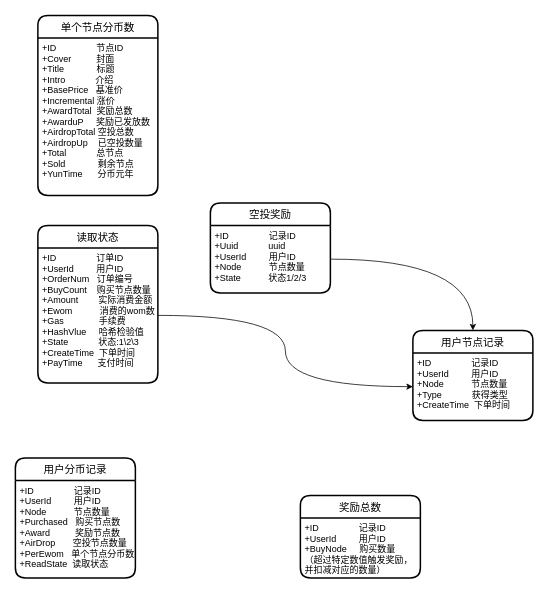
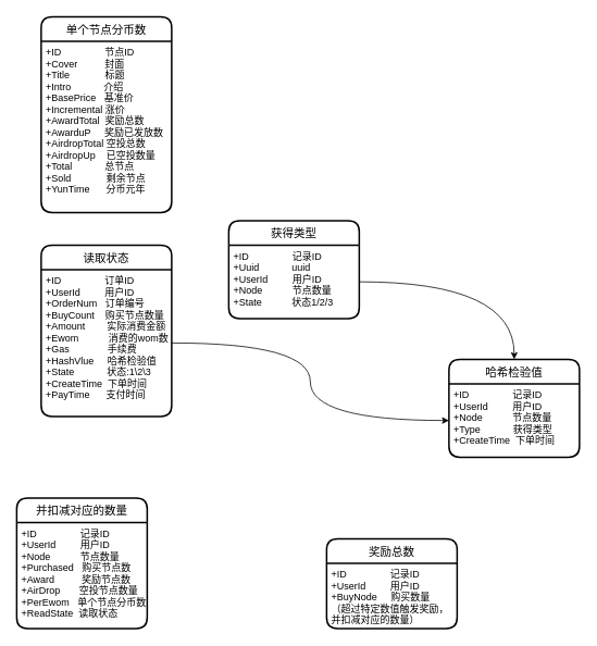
- <mxCell id="10" value="空投奖励" style="swimlane;childLayout=stackLayout;horizontal=1;startSize=30;horizontalStack=0;rounded=1;fontSize=14;fontStyle=0;strokeWidth=2;resizeParent=0;resizeLast=1;shadow=0;dashed=0;align=center;" vertex="1" parent="1"><mxGeometry x="280" y="270" width="160" height="120" as="geometry" /></mxCell>
+ <mxCell id="10" value="获得类型" style="swimlane;childLayout=stackLayout;horizontal=1;startSize=30;horizontalStack=0;rounded=1;fontSize=14;fontStyle=0;strokeWidth=2;resizeParent=0;resizeLast=1;shadow=0;dashed=0;align=center;" vertex="1" parent="1"><mxGeometry x="280" y="270" width="160" height="120" as="geometry" /></mxCell>
- <mxCell id="6" value="用户节点记录" style="swimlane;childLayout=stackLayout;horizontal=1;startSize=30;horizontalStack=0;rounded=1;fontSize=14;fontStyle=0;strokeWidth=2;resizeParent=0;resizeLast=1;shadow=0;dashed=0;align=center;" vertex="1" parent="1"><mxGeometry x="550" y="440" width="160" height="120" as="geometry" /></mxCell>
+ <mxCell id="6" value="哈希检验值" style="swimlane;childLayout=stackLayout;horizontal=1;startSize=30;horizontalStack=0;rounded=1;fontSize=14;fontStyle=0;strokeWidth=2;resizeParent=0;resizeLast=1;shadow=0;dashed=0;align=center;" vertex="1" parent="1"><mxGeometry x="550" y="440" width="160" height="120" as="geometry" /></mxCell>
- <mxCell id="8" value="用户分币记录" style="swimlane;childLayout=stackLayout;horizontal=1;startSize=30;horizontalStack=0;rounded=1;fontSize=14;fontStyle=0;strokeWidth=2;resizeParent=0;resizeLast=1;shadow=0;dashed=0;align=center;" vertex="1" parent="1"><mxGeometry x="20" y="610" width="160" height="160" as="geometry" /></mxCell>
+ <mxCell id="8" value="并扣减对应的数量" style="swimlane;childLayout=stackLayout;horizontal=1;startSize=30;horizontalStack=0;rounded=1;fontSize=14;fontStyle=0;strokeWidth=2;resizeParent=0;resizeLast=1;shadow=0;dashed=0;align=center;" vertex="1" parent="1"><mxGeometry x="20" y="610" width="160" height="160" as="geometry" /></mxCell>
